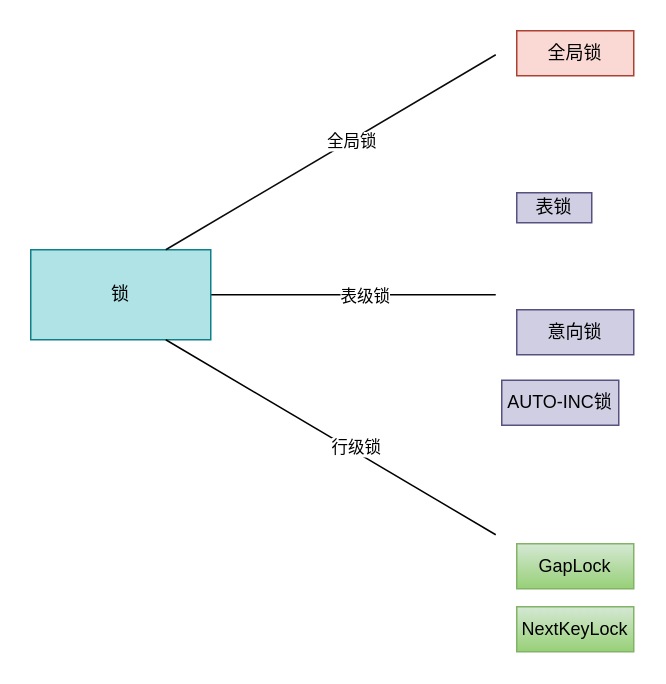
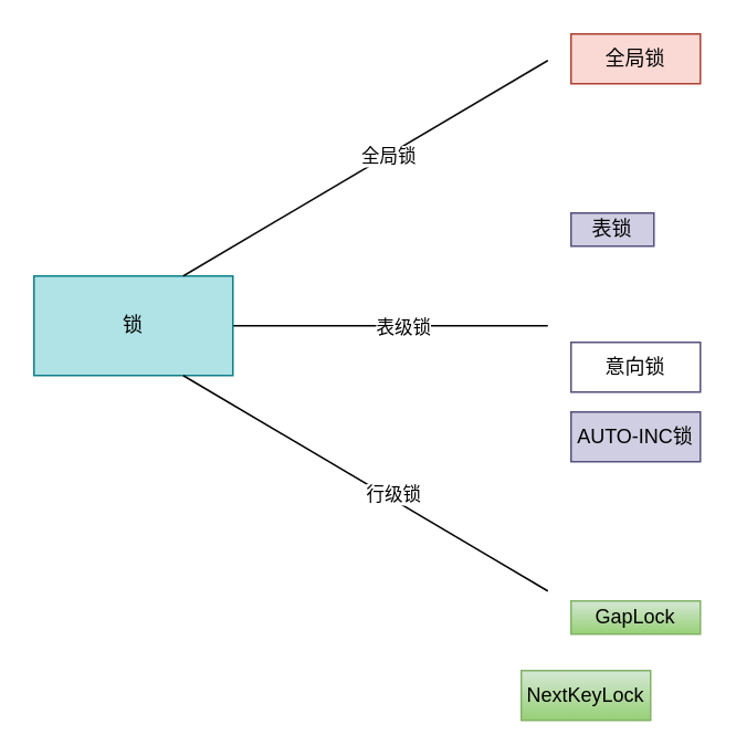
- <mxCell id="11" value="意向锁" style="rounded=0;whiteSpace=wrap;html=1;fillColor=#d0cee2;strokeColor=#56517e;" vertex="1" parent="1"><mxGeometry x="344" y="206" width="78" height="30" as="geometry" /></mxCell>
+ <mxCell id="11" value="意向锁" style="rounded=0;whiteSpace=wrap;html=1;fillColor=#ffffff;strokeColor=#56517e;" vertex="1" parent="1"><mxGeometry x="344" y="206" width="78" height="30" as="geometry" /></mxCell>
- <mxCell id="12" value="AUTO-INC锁" style="rounded=0;whiteSpace=wrap;html=1;fillColor=#d0cee2;strokeColor=#56517e;" vertex="1" parent="1"><mxGeometry x="334" y="253" width="78" height="30" as="geometry" /></mxCell>
+ <mxCell id="12" value="AUTO-INC锁" style="rounded=0;whiteSpace=wrap;html=1;fillColor=#d0cee2;strokeColor=#56517e;" vertex="1" parent="1"><mxGeometry x="344" y="248" width="78" height="30" as="geometry" /></mxCell>
- <mxCell id="14" value="GapLock" style="rounded=0;whiteSpace=wrap;html=1;fillColor=#d5e8d4;gradientColor=#97d077;strokeColor=#82b366;" vertex="1" parent="1"><mxGeometry x="344" y="362" width="78" height="30" as="geometry" /></mxCell>
+ <mxCell id="14" value="GapLock" style="rounded=0;whiteSpace=wrap;html=1;fillColor=#d5e8d4;gradientColor=#97d077;strokeColor=#82b366;" vertex="1" parent="1"><mxGeometry x="344" y="362" width="78" height="20" as="geometry" /></mxCell>
- <mxCell id="13" value="NextKeyLock" style="rounded=0;whiteSpace=wrap;html=1;fillColor=#d5e8d4;gradientColor=#97d077;strokeColor=#82b366;" vertex="1" parent="1"><mxGeometry x="344" y="404" width="78" height="30" as="geometry" /></mxCell>
+ <mxCell id="13" value="NextKeyLock" style="rounded=0;whiteSpace=wrap;html=1;fillColor=#d5e8d4;gradientColor=#97d077;strokeColor=#82b366;" vertex="1" parent="1"><mxGeometry x="314" y="404" width="78" height="30" as="geometry" /></mxCell>
